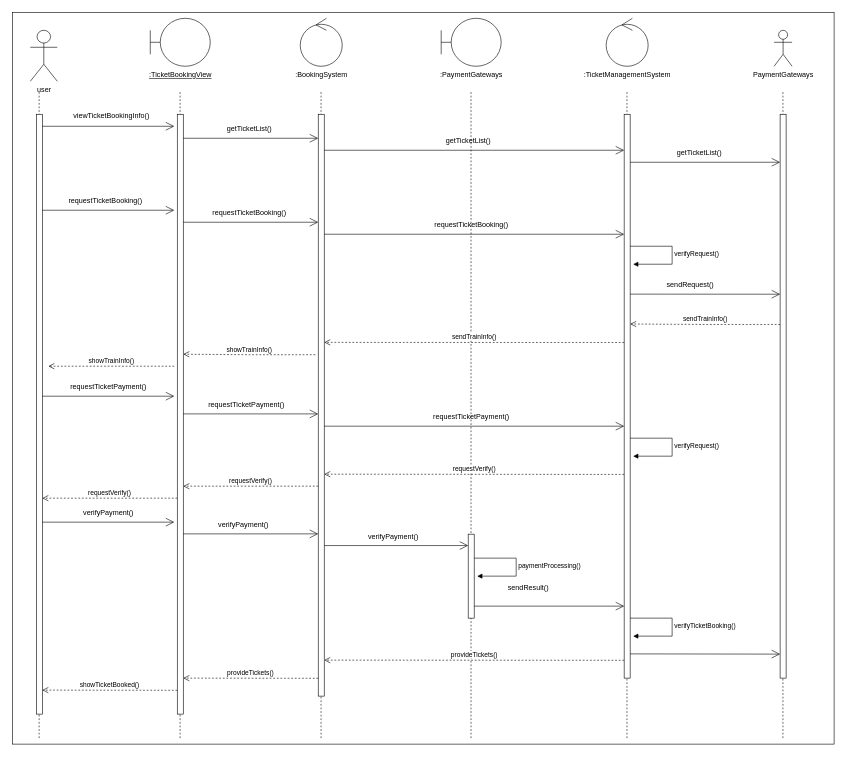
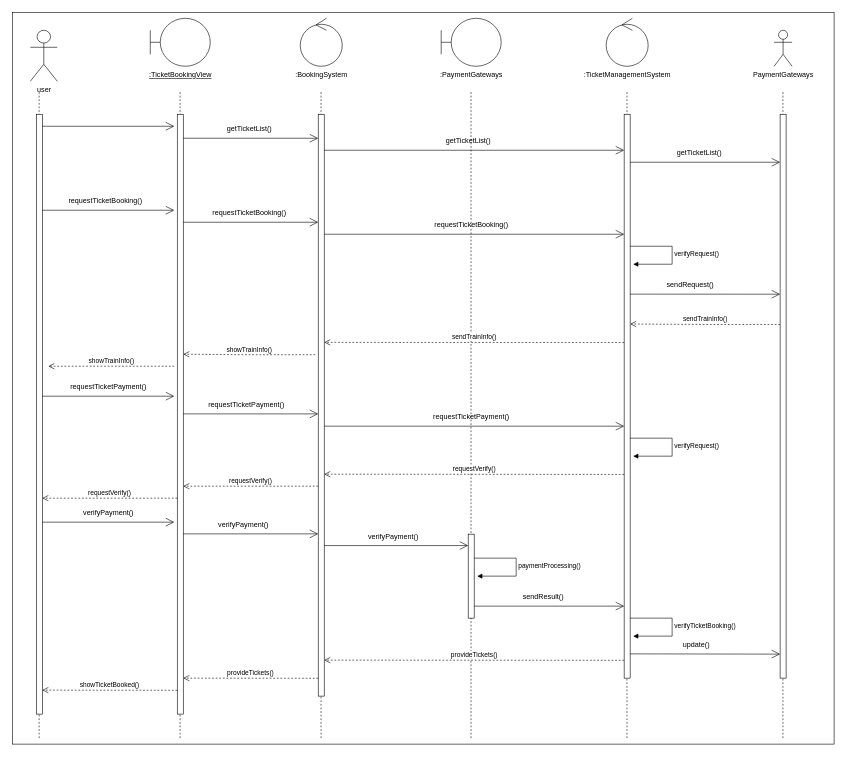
- <mxCell id="26" value="viewTicketBookingInfo()" style="text;html=1;align=center;verticalAlign=middle;resizable=0;points=[];autosize=1;strokeColor=none;fillColor=none;" vertex="1" parent="1"><mxGeometry x="110" y="178" width="150" height="30" as="geometry" /></mxCell>
- <mxCell id="64" value="sendResult()" style="text;html=1;align=center;verticalAlign=middle;resizable=0;points=[];autosize=1;strokeColor=none;fillColor=none;" vertex="1" parent="1"><mxGeometry x="835" y="965" width="90" height="30" as="geometry" /></mxCell>
+ <mxCell id="64" value="sendResult()" style="text;html=1;align=center;verticalAlign=middle;resizable=0;points=[];autosize=1;strokeColor=none;fillColor=none;" vertex="1" parent="1"><mxGeometry x="860" y="980" width="90" height="30" as="geometry" /></mxCell>
+ <mxCell id="70" value="update()" style="text;html=1;align=center;verticalAlign=middle;resizable=0;points=[];autosize=1;strokeColor=none;fillColor=none;" vertex="1" parent="1"><mxGeometry x="1125" y="1060" width="70" height="30" as="geometry" /></mxCell>
